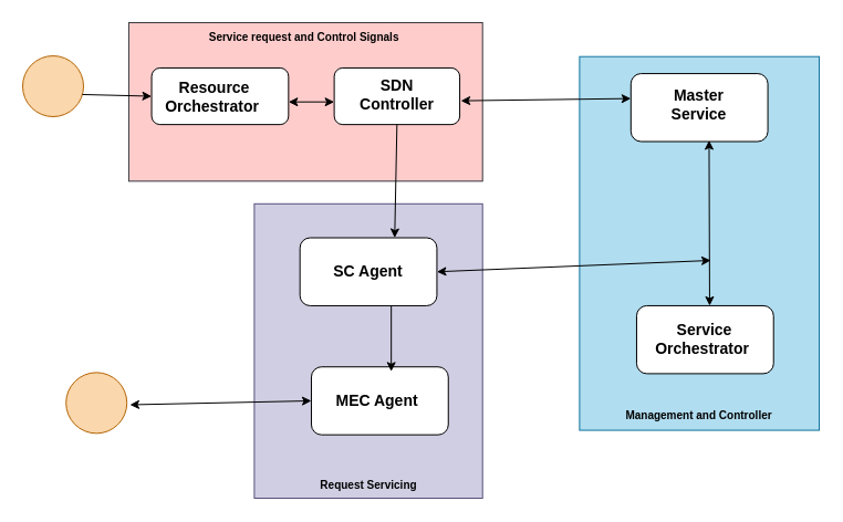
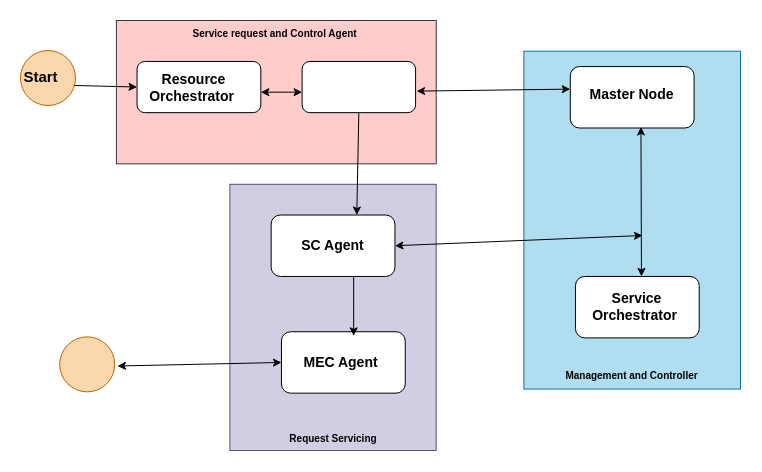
- <mxCell id="29" value="&lt;font size=&quot;1&quot;&gt;&lt;b&gt;Service request and Control Signals&amp;nbsp;&lt;/b&gt;&lt;/font&gt;" style="text;html=1;strokeColor=none;fillColor=none;align=center;verticalAlign=middle;whiteSpace=wrap;rounded=0;fontSize=22;strokeOpacity=100;" vertex="1" parent="3"><mxGeometry x="95.931" width="319.771" height="20.476" as="geometry" /></mxCell>
+ <mxCell id="29" value="&lt;font size=&quot;1&quot;&gt;&lt;b&gt;Service request and Control Agent&amp;nbsp;&lt;/b&gt;&lt;/font&gt;" style="text;html=1;strokeColor=none;fillColor=none;align=center;verticalAlign=middle;whiteSpace=wrap;rounded=0;fontSize=22;strokeOpacity=100;" vertex="1" parent="3"><mxGeometry x="95.931" width="319.771" height="20.476" as="geometry" /></mxCell>
+ <mxCell id="21" value="&lt;font style=&quot;font-size: 15px&quot;&gt;&lt;b&gt;Start&lt;/b&gt;&lt;/font&gt;" style="text;html=1;strokeColor=none;fillColor=none;align=center;verticalAlign=middle;whiteSpace=wrap;rounded=0;fontSize=22;strokeOpacity=100;" vertex="1" parent="3"><mxGeometry y="44.536" width="41.261" height="20.476" as="geometry" /></mxCell>
- <mxCell id="15" value="SDN Controller" style="text;html=1;strokeColor=none;fillColor=none;align=center;verticalAlign=middle;whiteSpace=wrap;rounded=0;fontSize=14;fontStyle=1;strokeOpacity=100;" vertex="1" parent="3"><mxGeometry x="291.92" y="48.631" width="92.837" height="33.274" as="geometry" /></mxCell>
- <mxCell id="18" value="Master Service" style="text;html=1;strokeColor=none;fillColor=none;align=center;verticalAlign=middle;whiteSpace=wrap;rounded=0;fontStyle=1;fontSize=14;strokeOpacity=100;" vertex="1" parent="3"><mxGeometry x="565.272" y="48.631" width="92.837" height="51.19" as="geometry" /></mxCell>
+ <mxCell id="18" value="Master Node" style="text;html=1;strokeColor=none;fillColor=none;align=center;verticalAlign=middle;whiteSpace=wrap;rounded=0;fontStyle=1;fontSize=14;strokeOpacity=100;" vertex="1" parent="3"><mxGeometry x="565.272" y="48.631" width="92.837" height="51.19" as="geometry" /></mxCell>
